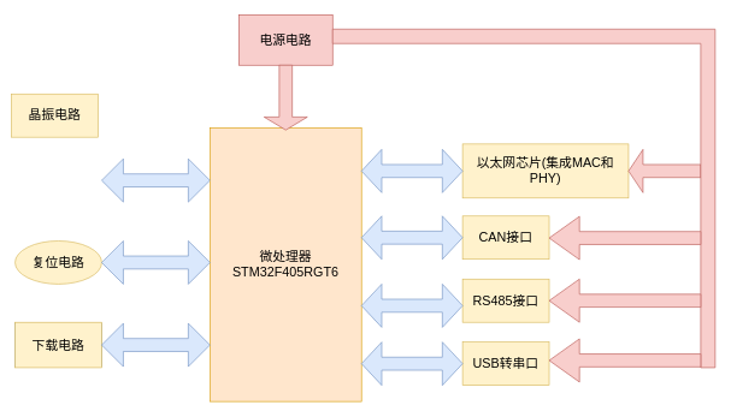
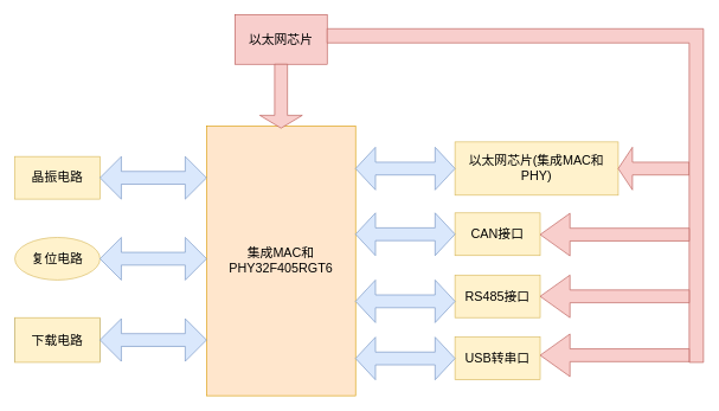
- <mxCell id="3" value="&lt;font style=&quot;font-size: 18px;&quot;&gt;电源电路&lt;/font&gt;" style="rounded=0;whiteSpace=wrap;html=1;fillColor=#f8cecc;strokeColor=#b85450;" vertex="1" parent="1"><mxGeometry x="330" y="20" width="130" height="70" as="geometry" /></mxCell>
+ <mxCell id="3" value="&lt;font style=&quot;font-size: 18px;&quot;&gt;以太网芯片&lt;/font&gt;" style="rounded=0;whiteSpace=wrap;html=1;fillColor=#f8cecc;strokeColor=#b85450;" vertex="1" parent="1"><mxGeometry x="330" y="20" width="130" height="70" as="geometry" /></mxCell>
- <mxCell id="9" value="&lt;span style=&quot;font-size: 18px;&quot;&gt;晶振电路&lt;/span&gt;" style="rounded=0;whiteSpace=wrap;html=1;fillColor=#fff2cc;strokeColor=#d6b656;" vertex="1" parent="1"><mxGeometry x="15" y="130" width="120" height="60" as="geometry" /></mxCell>
+ <mxCell id="9" value="&lt;span style=&quot;font-size: 18px;&quot;&gt;晶振电路&lt;/span&gt;" style="rounded=0;whiteSpace=wrap;html=1;fillColor=#fff2cc;strokeColor=#d6b656;" vertex="1" parent="1"><mxGeometry x="20" y="220" width="120" height="60" as="geometry" /></mxCell>
- <mxCell id="2" value="&lt;font style=&quot;font-size: 18px;&quot;&gt;微处理器STM32F405RGT6&lt;/font&gt;" style="whiteSpace=wrap;html=1;fillColor=#ffe6cc;strokeColor=#d79b00;" vertex="1" parent="1"><mxGeometry x="290" y="177" width="210" height="380" as="geometry" /></mxCell>
+ <mxCell id="2" value="&lt;font style=&quot;font-size: 18px;&quot;&gt;集成MAC和PHY32F405RGT6&lt;/font&gt;" style="whiteSpace=wrap;html=1;fillColor=#ffe6cc;strokeColor=#d79b00;" vertex="1" parent="1"><mxGeometry x="290" y="177" width="210" height="380" as="geometry" /></mxCell>
